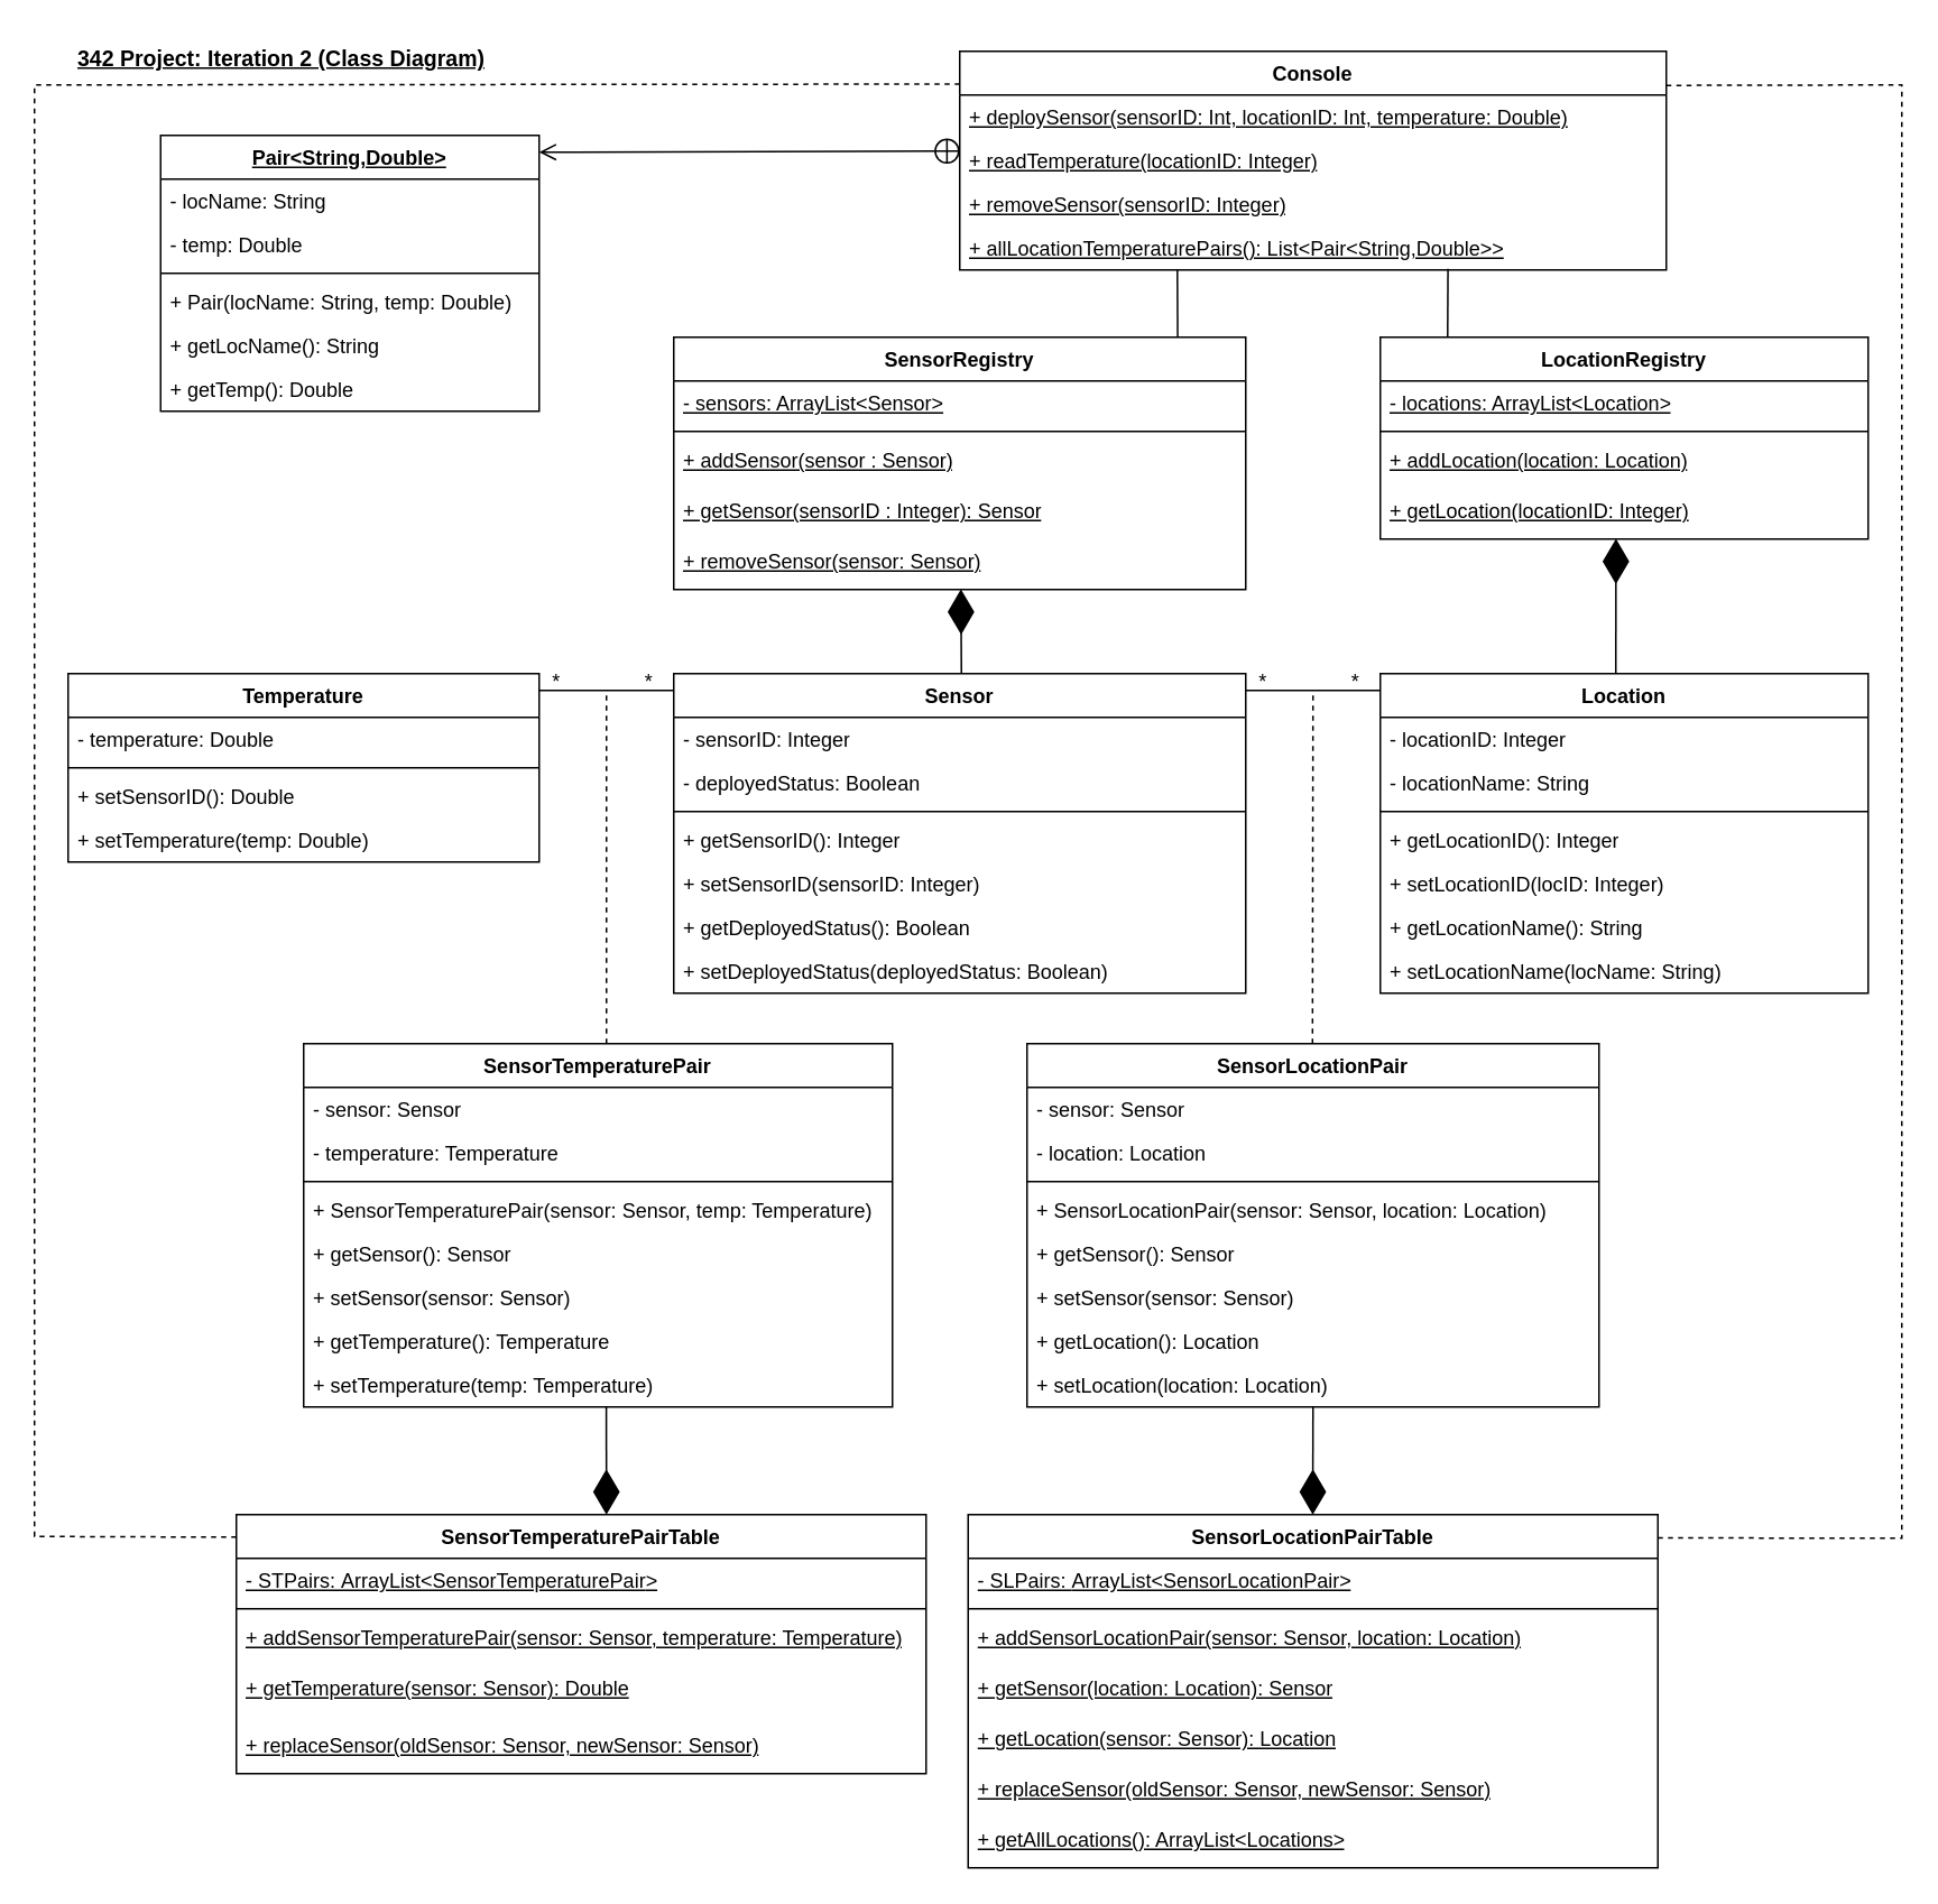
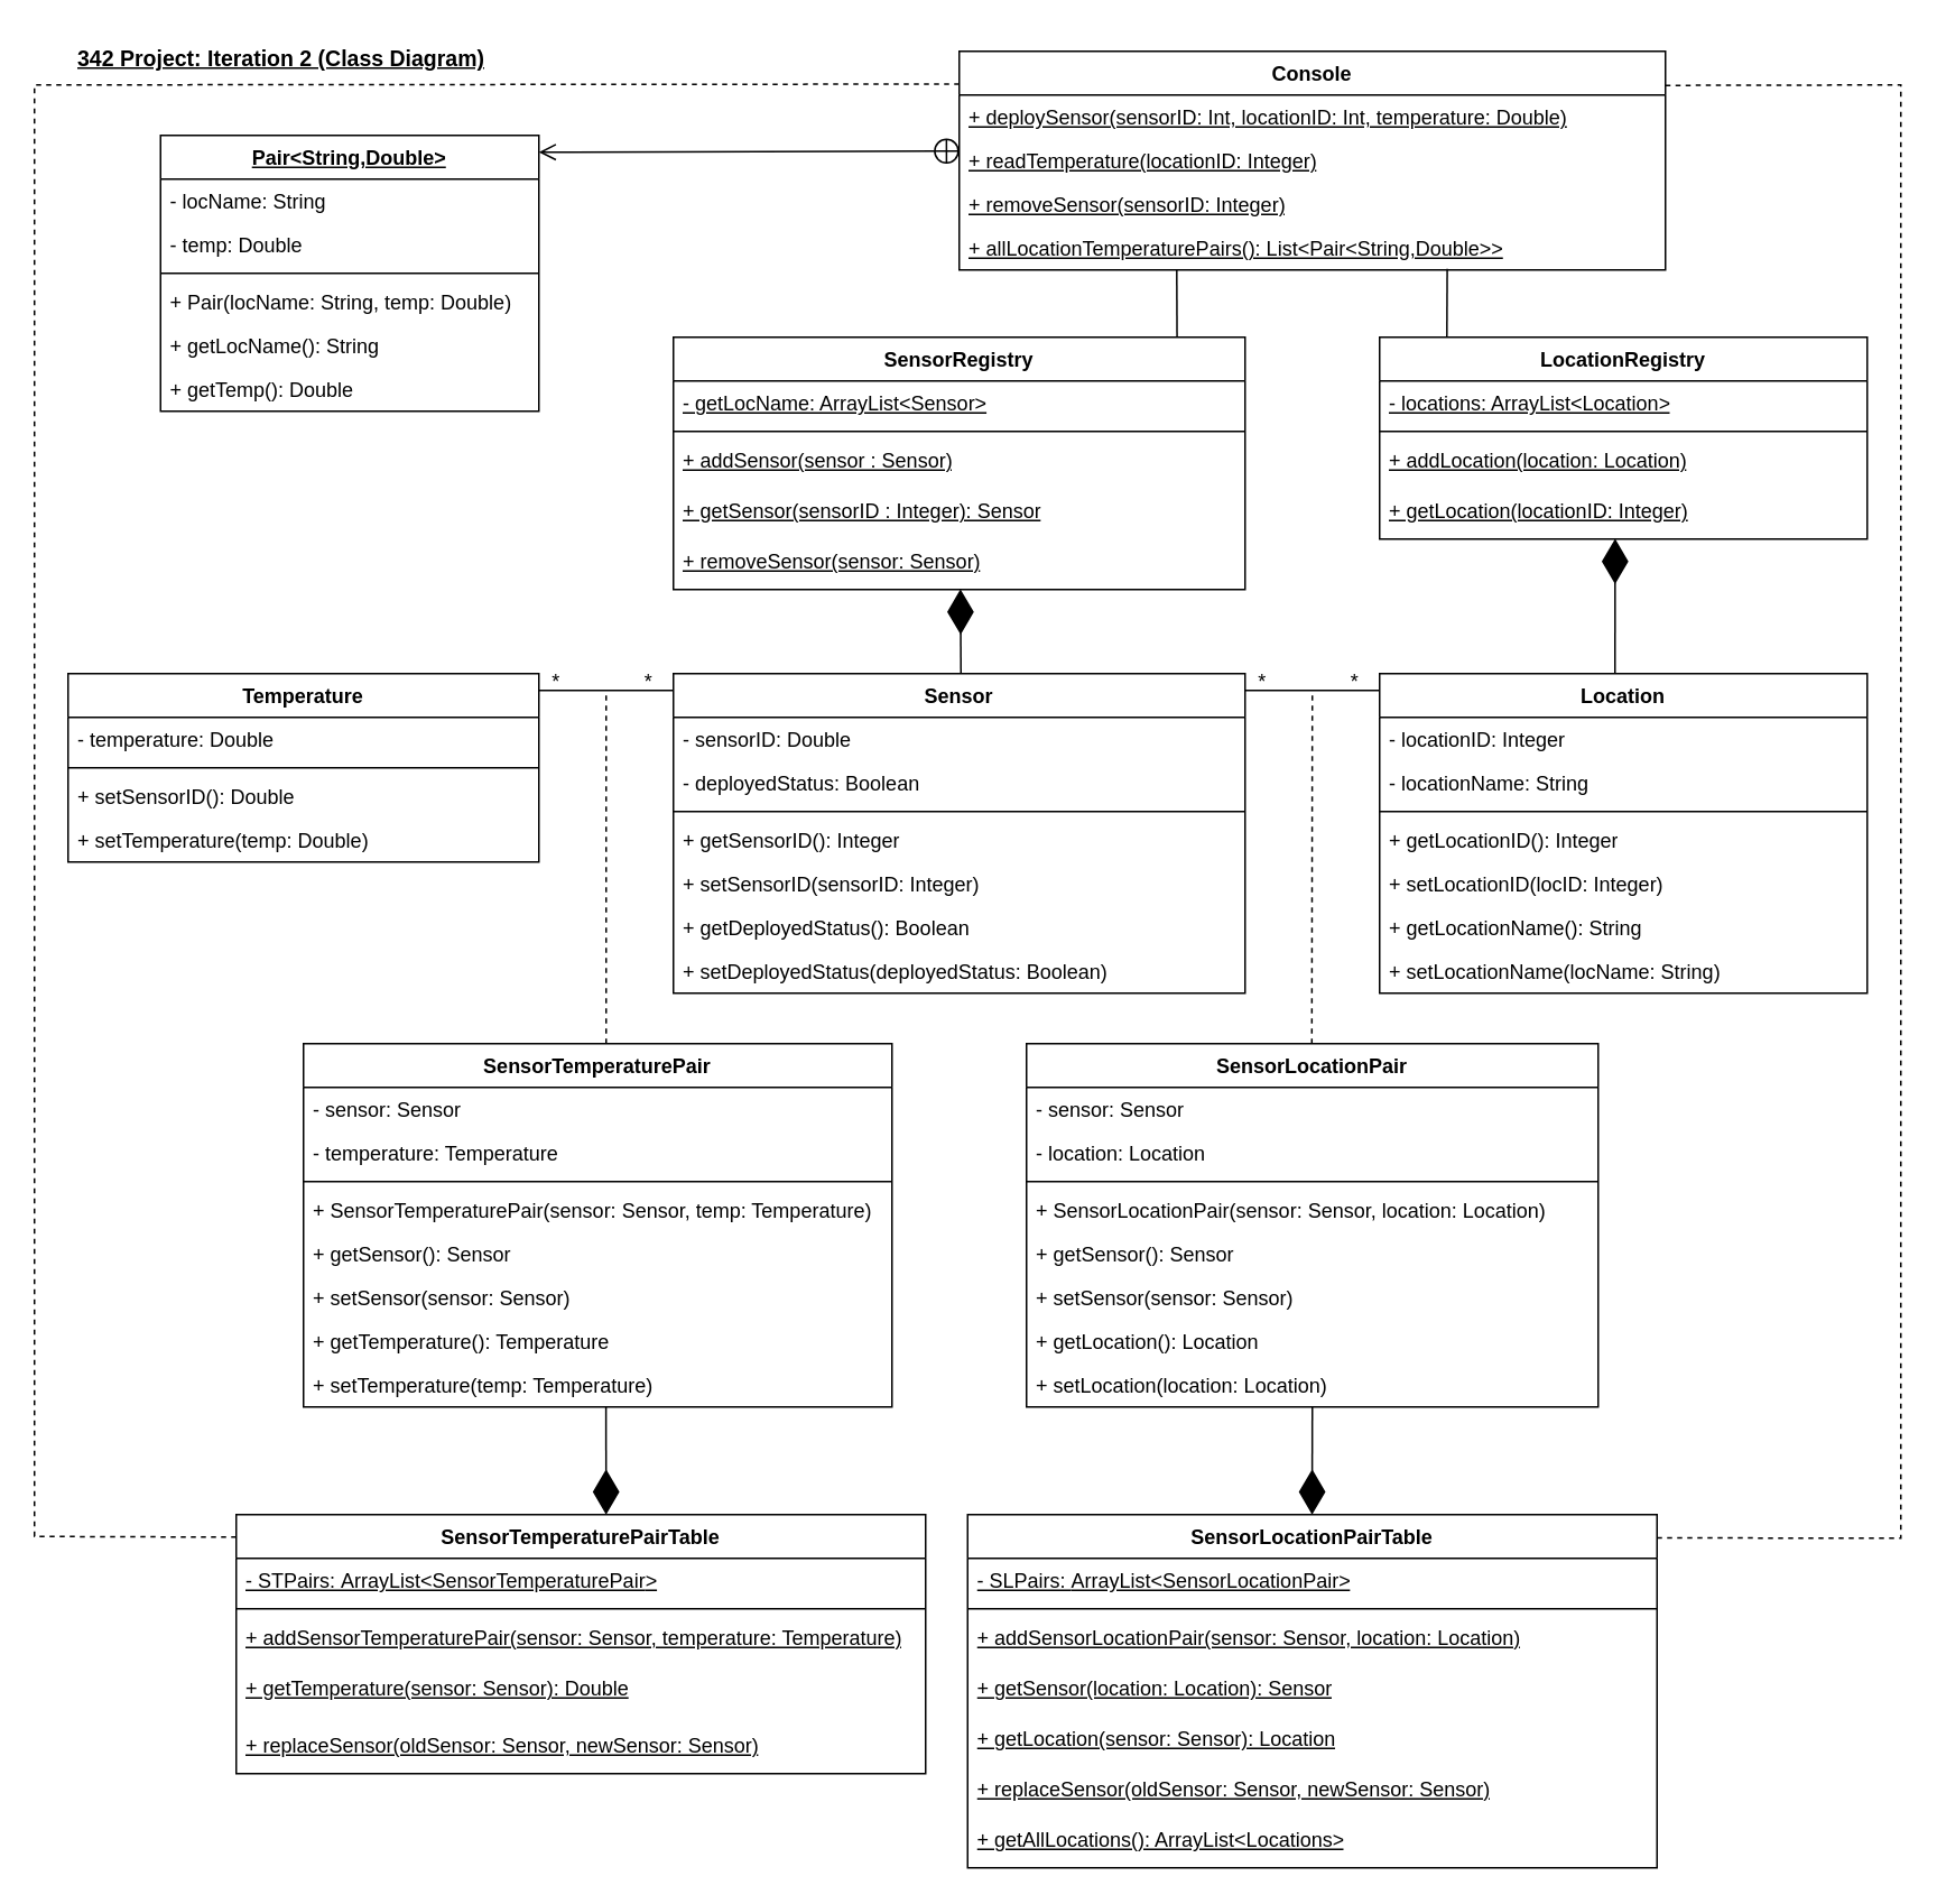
- <mxCell id="4" value="&lt;u&gt;- sensors: ArrayList&amp;lt;Sensor&amp;gt;&lt;/u&gt;" style="text;strokeColor=none;fillColor=none;align=left;verticalAlign=top;spacingLeft=4;spacingRight=4;overflow=hidden;rotatable=0;points=[[0,0.5],[1,0.5]];portConstraint=eastwest;whiteSpace=wrap;html=1;" parent="3" vertex="1"><mxGeometry y="26" width="340" height="26" as="geometry" /></mxCell>
+ <mxCell id="4" value="&lt;u&gt;- getLocName: ArrayList&amp;lt;Sensor&amp;gt;&lt;/u&gt;" style="text;strokeColor=none;fillColor=none;align=left;verticalAlign=top;spacingLeft=4;spacingRight=4;overflow=hidden;rotatable=0;points=[[0,0.5],[1,0.5]];portConstraint=eastwest;whiteSpace=wrap;html=1;" parent="3" vertex="1"><mxGeometry y="26" width="340" height="26" as="geometry" /></mxCell>
- <mxCell id="10" value="- sensorID: Integer" style="text;strokeColor=none;fillColor=none;align=left;verticalAlign=top;spacingLeft=4;spacingRight=4;overflow=hidden;rotatable=0;points=[[0,0.5],[1,0.5]];portConstraint=eastwest;whiteSpace=wrap;html=1;" parent="9" vertex="1"><mxGeometry y="26" width="340" height="26" as="geometry" /></mxCell>
+ <mxCell id="10" value="- sensorID: Double" style="text;strokeColor=none;fillColor=none;align=left;verticalAlign=top;spacingLeft=4;spacingRight=4;overflow=hidden;rotatable=0;points=[[0,0.5],[1,0.5]];portConstraint=eastwest;whiteSpace=wrap;html=1;" parent="9" vertex="1"><mxGeometry y="26" width="340" height="26" as="geometry" /></mxCell>
